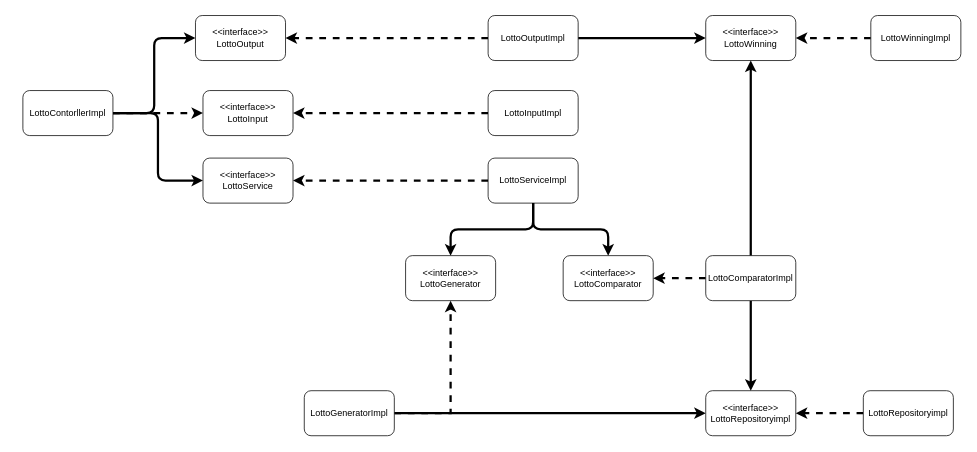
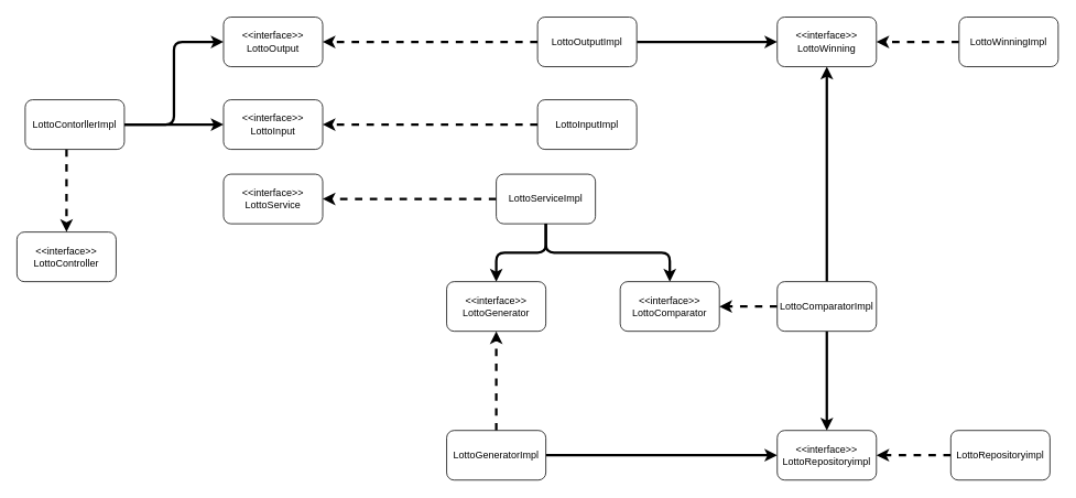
- <mxCell id="16" value="&amp;lt;&amp;lt;interface&amp;gt;&amp;gt;&lt;div&gt;LottoOutput&lt;/div&gt;" style="rounded=1;whiteSpace=wrap;html=1;strokeWidth=1;" vertex="1" parent="1"><mxGeometry x="260" y="20" width="120" height="60" as="geometry" /></mxCell>
+ <mxCell id="16" value="&amp;lt;&amp;lt;interface&amp;gt;&amp;gt;&lt;div&gt;LottoOutput&lt;/div&gt;" style="rounded=1;whiteSpace=wrap;html=1;strokeWidth=1;" vertex="1" parent="1"><mxGeometry x="270" y="20" width="120" height="60" as="geometry" /></mxCell>
- <mxCell id="5" style="edgeStyle=orthogonalEdgeStyle;rounded=1;orthogonalLoop=1;jettySize=auto;html=1;exitX=1;exitY=0.5;exitDx=0;exitDy=0;entryX=0;entryY=0.5;entryDx=0;entryDy=0;strokeWidth=3;curved=0;dashed=1;" edge="1" parent="1" source="7" target="32"><mxGeometry relative="1" as="geometry" /></mxCell>
+ <mxCell id="5" style="edgeStyle=orthogonalEdgeStyle;rounded=1;orthogonalLoop=1;jettySize=auto;html=1;exitX=1;exitY=0.5;exitDx=0;exitDy=0;entryX=0;entryY=0.5;entryDx=0;entryDy=0;strokeWidth=3;curved=0;" edge="1" parent="1" source="7" target="32"><mxGeometry relative="1" as="geometry" /></mxCell>
- <mxCell id="6" style="edgeStyle=orthogonalEdgeStyle;rounded=1;orthogonalLoop=1;jettySize=auto;html=1;exitX=1;exitY=0.5;exitDx=0;exitDy=0;entryX=0;entryY=0.5;entryDx=0;entryDy=0;strokeWidth=3;curved=0;" edge="1" parent="1" source="7" target="8"><mxGeometry relative="1" as="geometry" /></mxCell>
+ <mxCell id="3" style="edgeStyle=orthogonalEdgeStyle;rounded=0;orthogonalLoop=1;jettySize=auto;html=1;entryX=0.5;entryY=0;entryDx=0;entryDy=0;curved=0;dashed=1;strokeWidth=3;" edge="1" parent="1" source="7" target="2"><mxGeometry relative="1" as="geometry"><Array as="points"><mxPoint x="110" y="120" /><mxPoint x="110" y="120" /></Array></mxGeometry></mxCell>
- <mxCell id="12" value="LottoServiceImpl" style="rounded=1;whiteSpace=wrap;html=1;" vertex="1" parent="1"><mxGeometry x="650" y="210" width="120" height="60" as="geometry" /></mxCell>
+ <mxCell id="12" value="LottoServiceImpl" style="rounded=1;whiteSpace=wrap;html=1;" vertex="1" parent="1"><mxGeometry x="600" y="210" width="120" height="60" as="geometry" /></mxCell>
+ <mxCell id="2" value="&lt;div&gt;&amp;lt;&amp;lt;interface&amp;gt;&amp;gt;&lt;/div&gt;LottoController" style="rounded=1;whiteSpace=wrap;html=1;" vertex="1" parent="1"><mxGeometry x="20" y="280" width="120" height="60" as="geometry" /></mxCell>
- <mxCell id="20" value="LottoGeneratorImpl" style="rounded=1;whiteSpace=wrap;html=1;" vertex="1" parent="1"><mxGeometry x="405" y="520" width="120" height="60" as="geometry" /></mxCell>
+ <mxCell id="20" value="LottoGeneratorImpl" style="rounded=1;whiteSpace=wrap;html=1;" vertex="1" parent="1"><mxGeometry x="540" y="520" width="120" height="60" as="geometry" /></mxCell>
